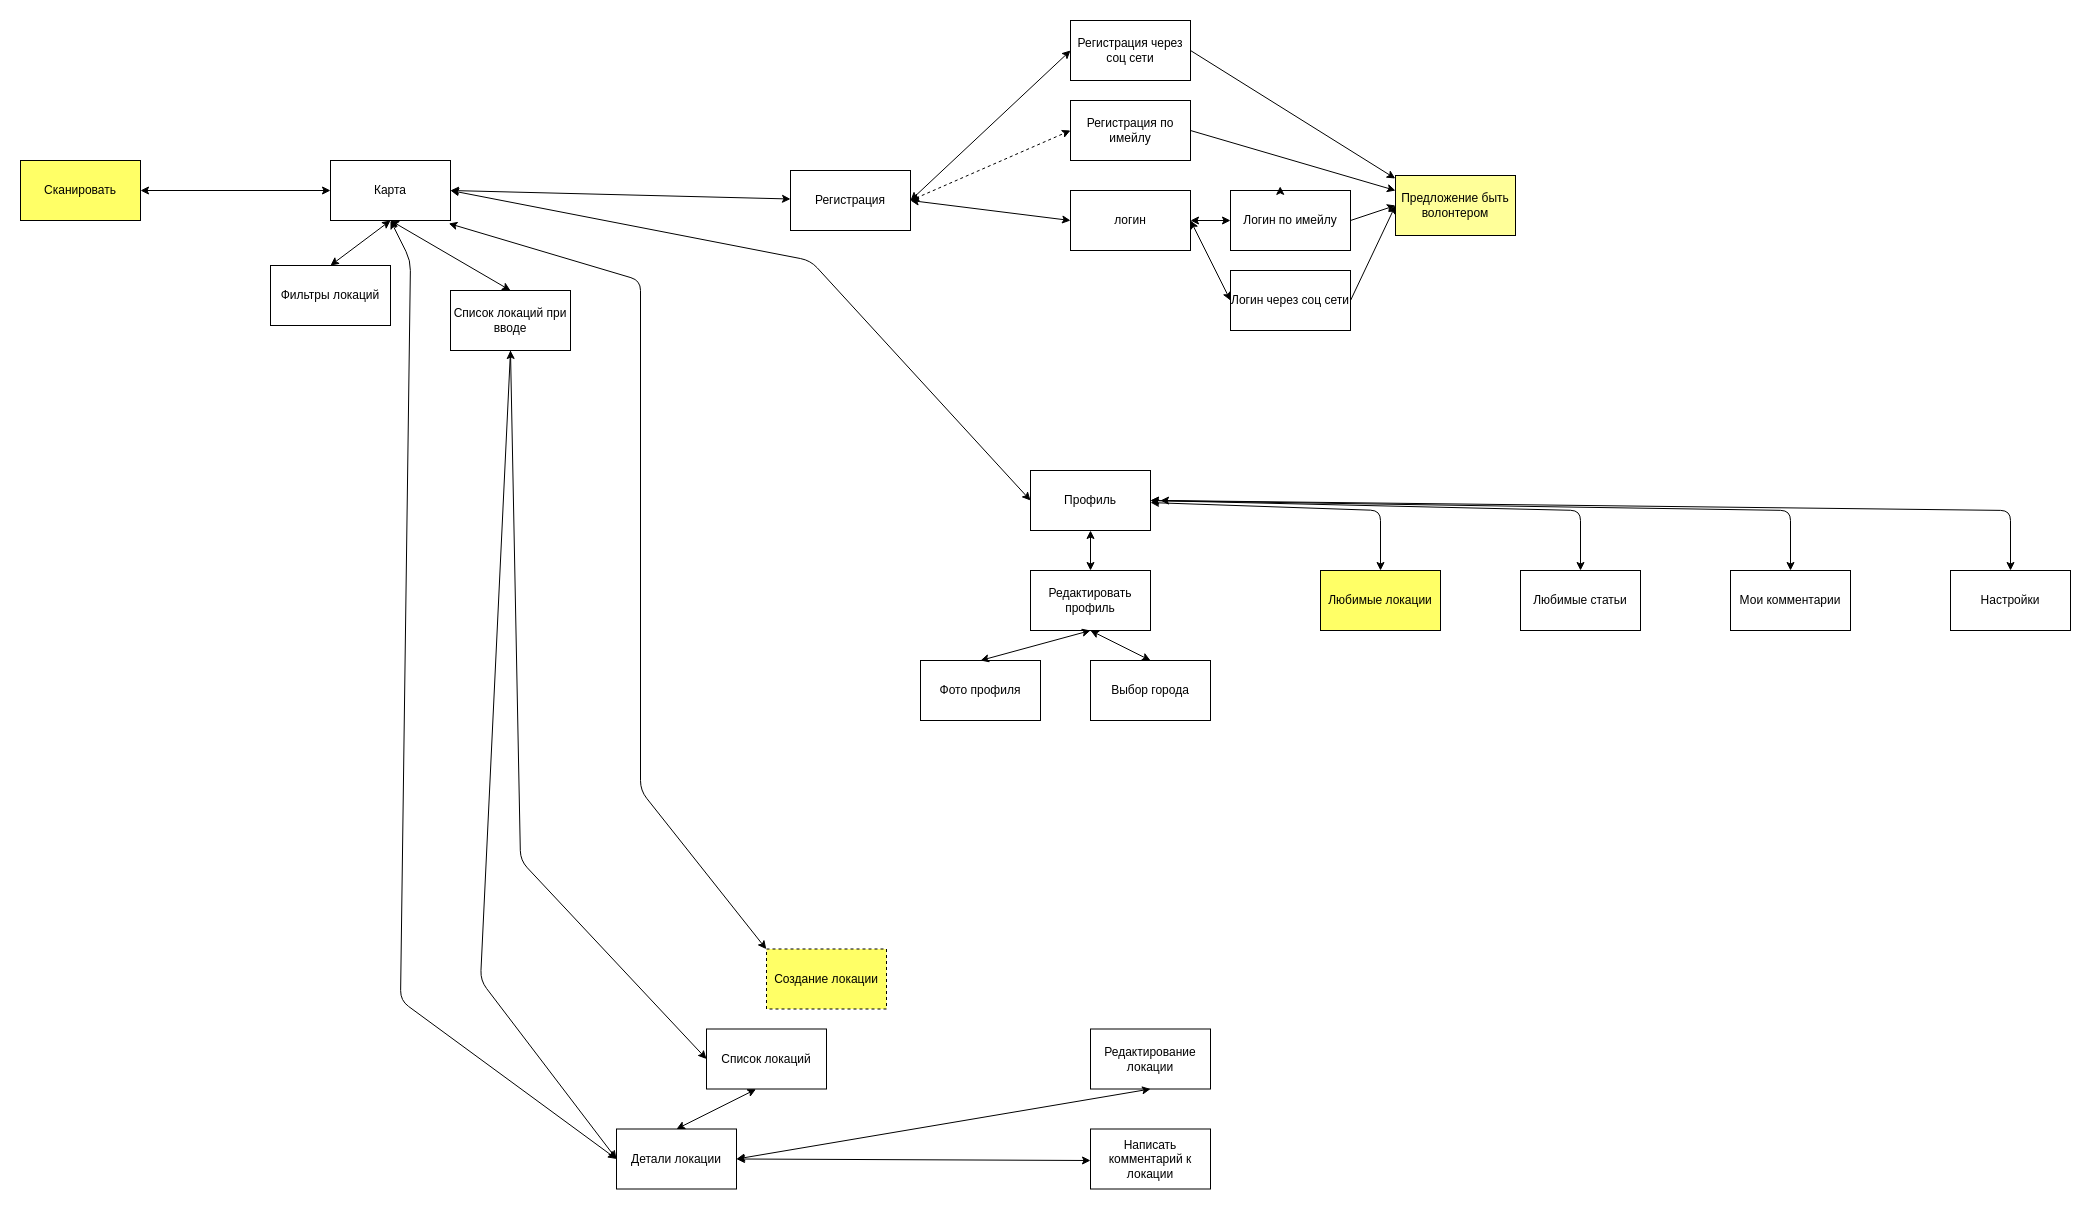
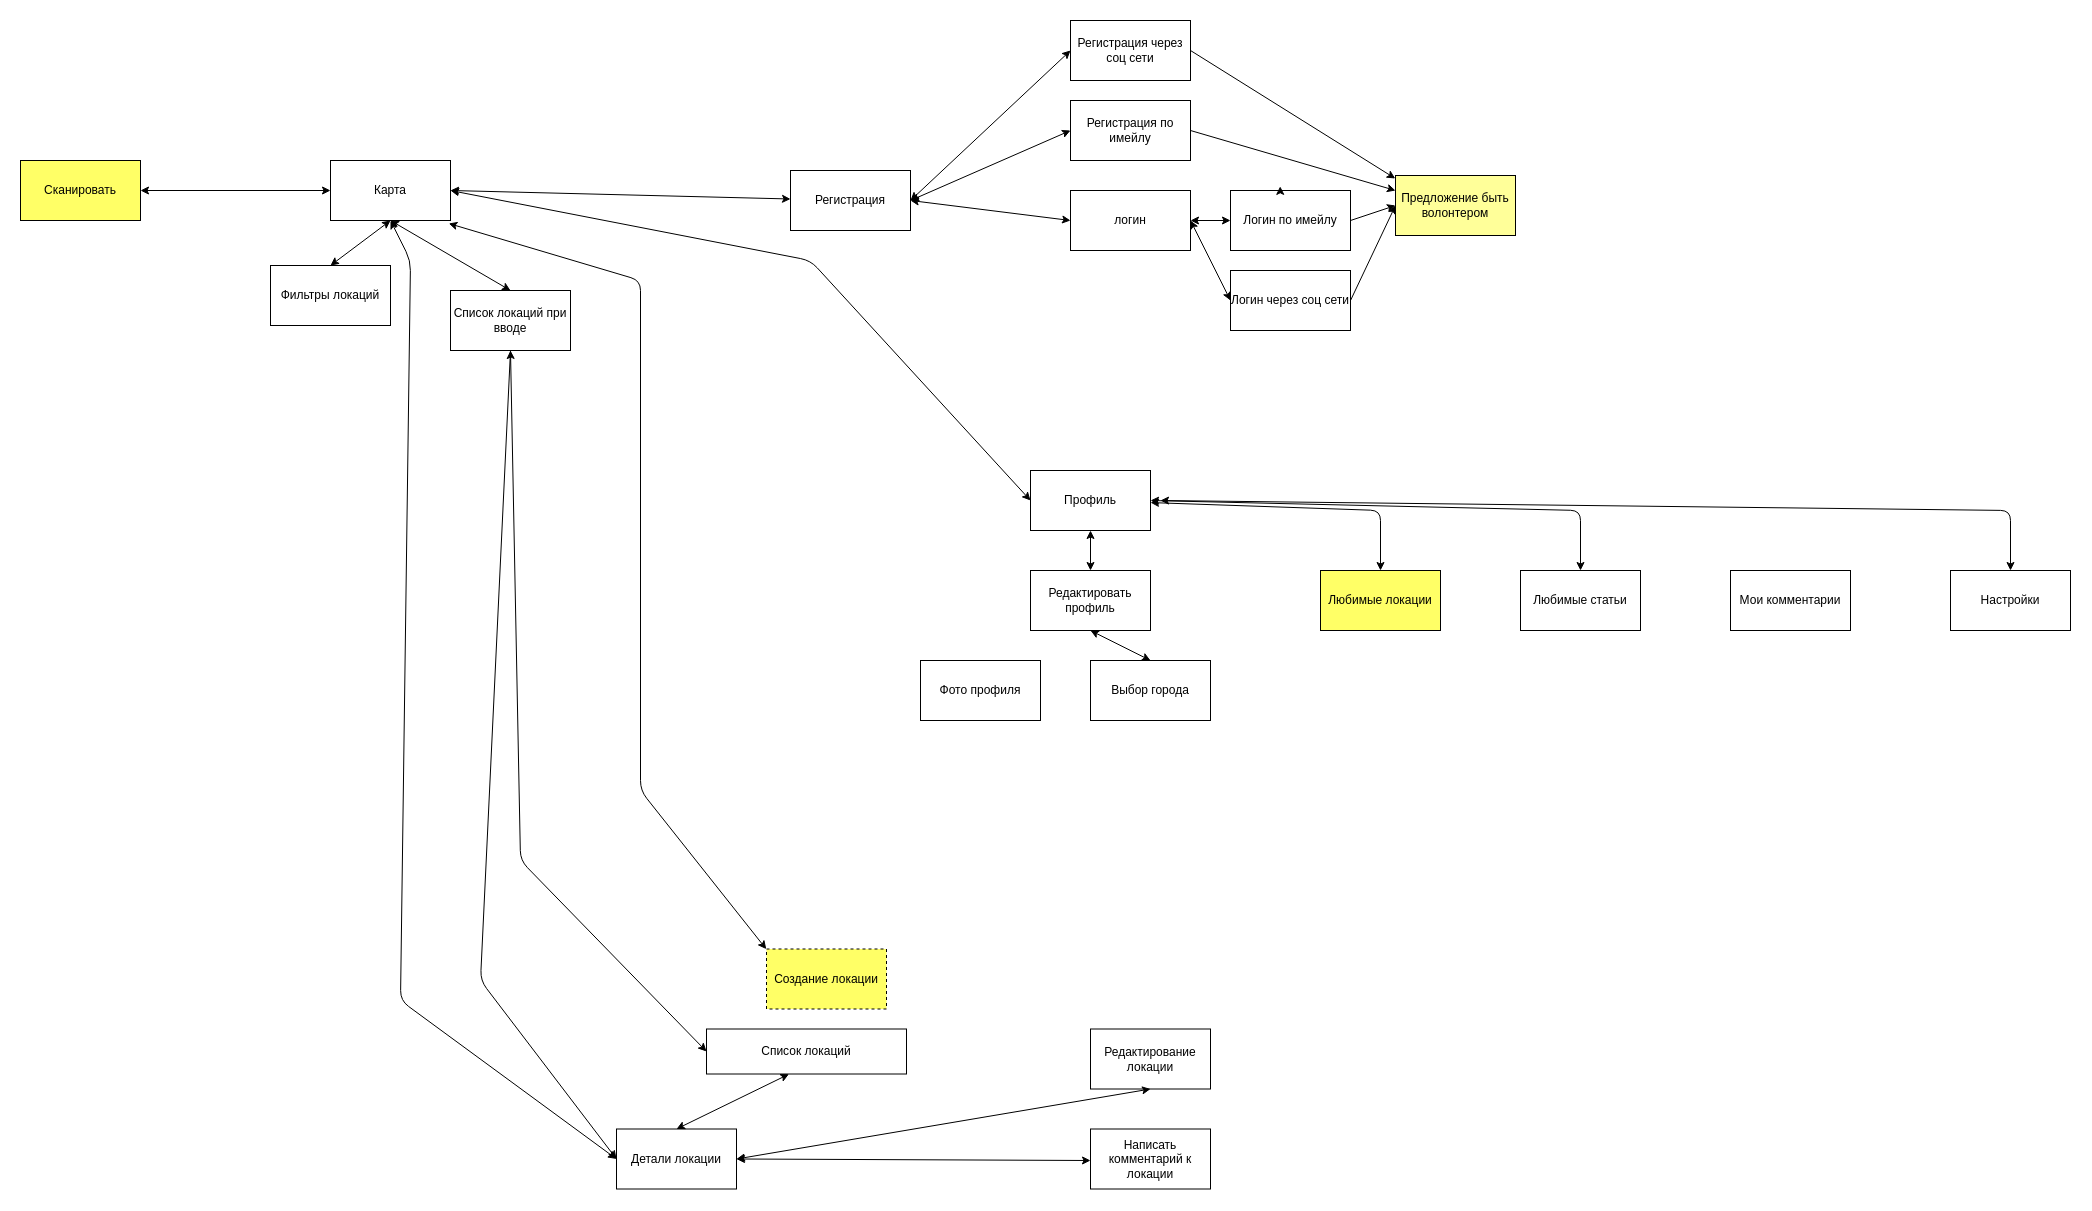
- <mxCell id="21" value="" style="endArrow=classic;startArrow=classic;html=1;entryX=0;entryY=0.5;entryDx=0;entryDy=0;exitX=1;exitY=0.5;exitDx=0;exitDy=0;dashed=1;" edge="1" parent="1" source="5" target="16"><mxGeometry width="50" height="50" relative="1" as="geometry"><mxPoint x="950" y="300" as="sourcePoint" /><mxPoint x="1000" y="250" as="targetPoint" /></mxGeometry></mxCell>
+ <mxCell id="21" value="" style="endArrow=classic;startArrow=classic;html=1;entryX=0;entryY=0.5;entryDx=0;entryDy=0;exitX=1;exitY=0.5;exitDx=0;exitDy=0;" edge="1" parent="1" source="5" target="16"><mxGeometry width="50" height="50" relative="1" as="geometry"><mxPoint x="950" y="300" as="sourcePoint" /><mxPoint x="1000" y="250" as="targetPoint" /></mxGeometry></mxCell>
- <mxCell id="44" value="" style="endArrow=classic;startArrow=classic;html=1;entryX=0.5;entryY=0;entryDx=0;entryDy=0;exitX=1;exitY=0.5;exitDx=0;exitDy=0;" edge="1" parent="1" source="4" target="43"><mxGeometry width="50" height="50" relative="1" as="geometry"><mxPoint x="1730" y="540" as="sourcePoint" /><mxPoint x="1780" y="490" as="targetPoint" /><Array as="points"><mxPoint x="1790" y="510" /></Array></mxGeometry></mxCell>
- <mxCell id="36" value="" style="endArrow=classic;startArrow=classic;html=1;entryX=0.5;entryY=1;entryDx=0;entryDy=0;exitX=0.5;exitY=0;exitDx=0;exitDy=0;" edge="1" parent="1" source="33" target="32"><mxGeometry width="50" height="50" relative="1" as="geometry"><mxPoint x="800" y="850" as="sourcePoint" /><mxPoint x="850" y="800" as="targetPoint" /></mxGeometry></mxCell>
- <mxCell id="46" value="Список локаций&lt;br&gt;" style="rounded=0;whiteSpace=wrap;html=1;fillColor=#FFFFFF;" vertex="1" parent="1"><mxGeometry x="706" y="1028.5" width="120" height="60" as="geometry" /></mxCell>
+ <mxCell id="46" value="Список локаций&lt;br&gt;" style="rounded=0;whiteSpace=wrap;html=1;fillColor=#FFFFFF;" vertex="1" parent="1"><mxGeometry x="706" y="1028.5" width="200" height="45" as="geometry" /></mxCell>
